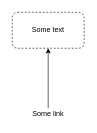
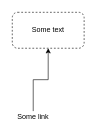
- <mxCell id="4" value="Some link" style="text;html=1;strokeColor=none;fillColor=none;align=center;verticalAlign=middle;whiteSpace=wrap;rounded=0;" parent="1" vertex="1"><mxGeometry x="40" y="180" width="80" height="20" as="geometry" /></mxCell>
+ <mxCell id="4" value="Some link" style="text;html=1;strokeColor=none;fillColor=none;align=center;verticalAlign=middle;whiteSpace=wrap;rounded=0;" parent="1" vertex="1"><mxGeometry x="15" y="185" width="80" height="20" as="geometry" /></mxCell>
